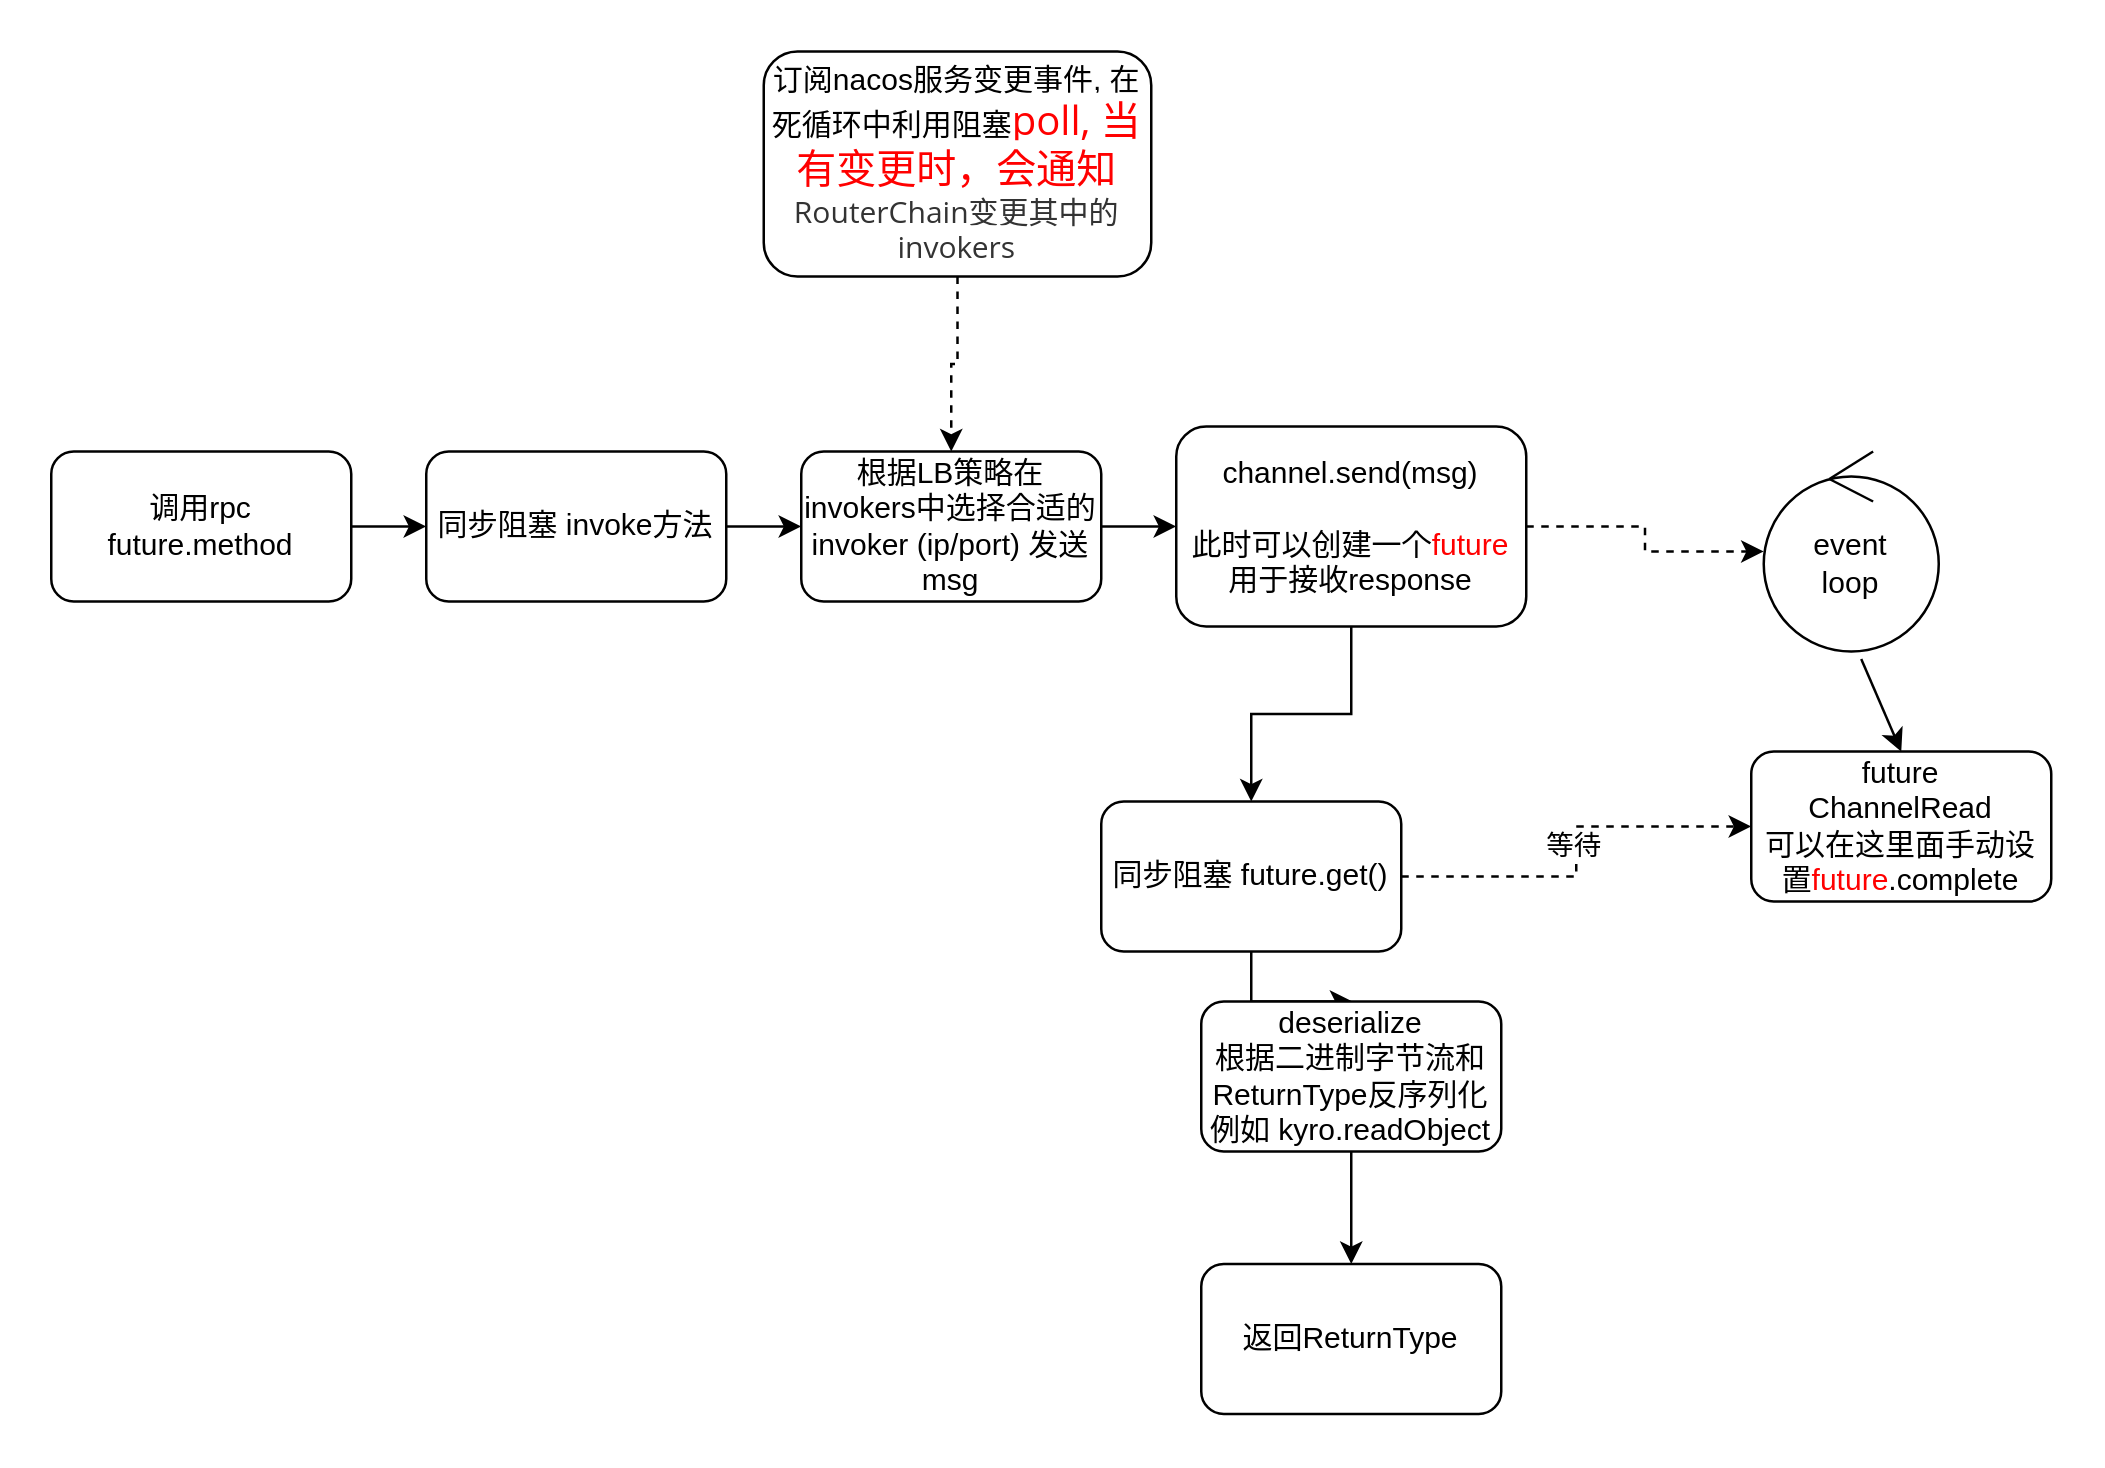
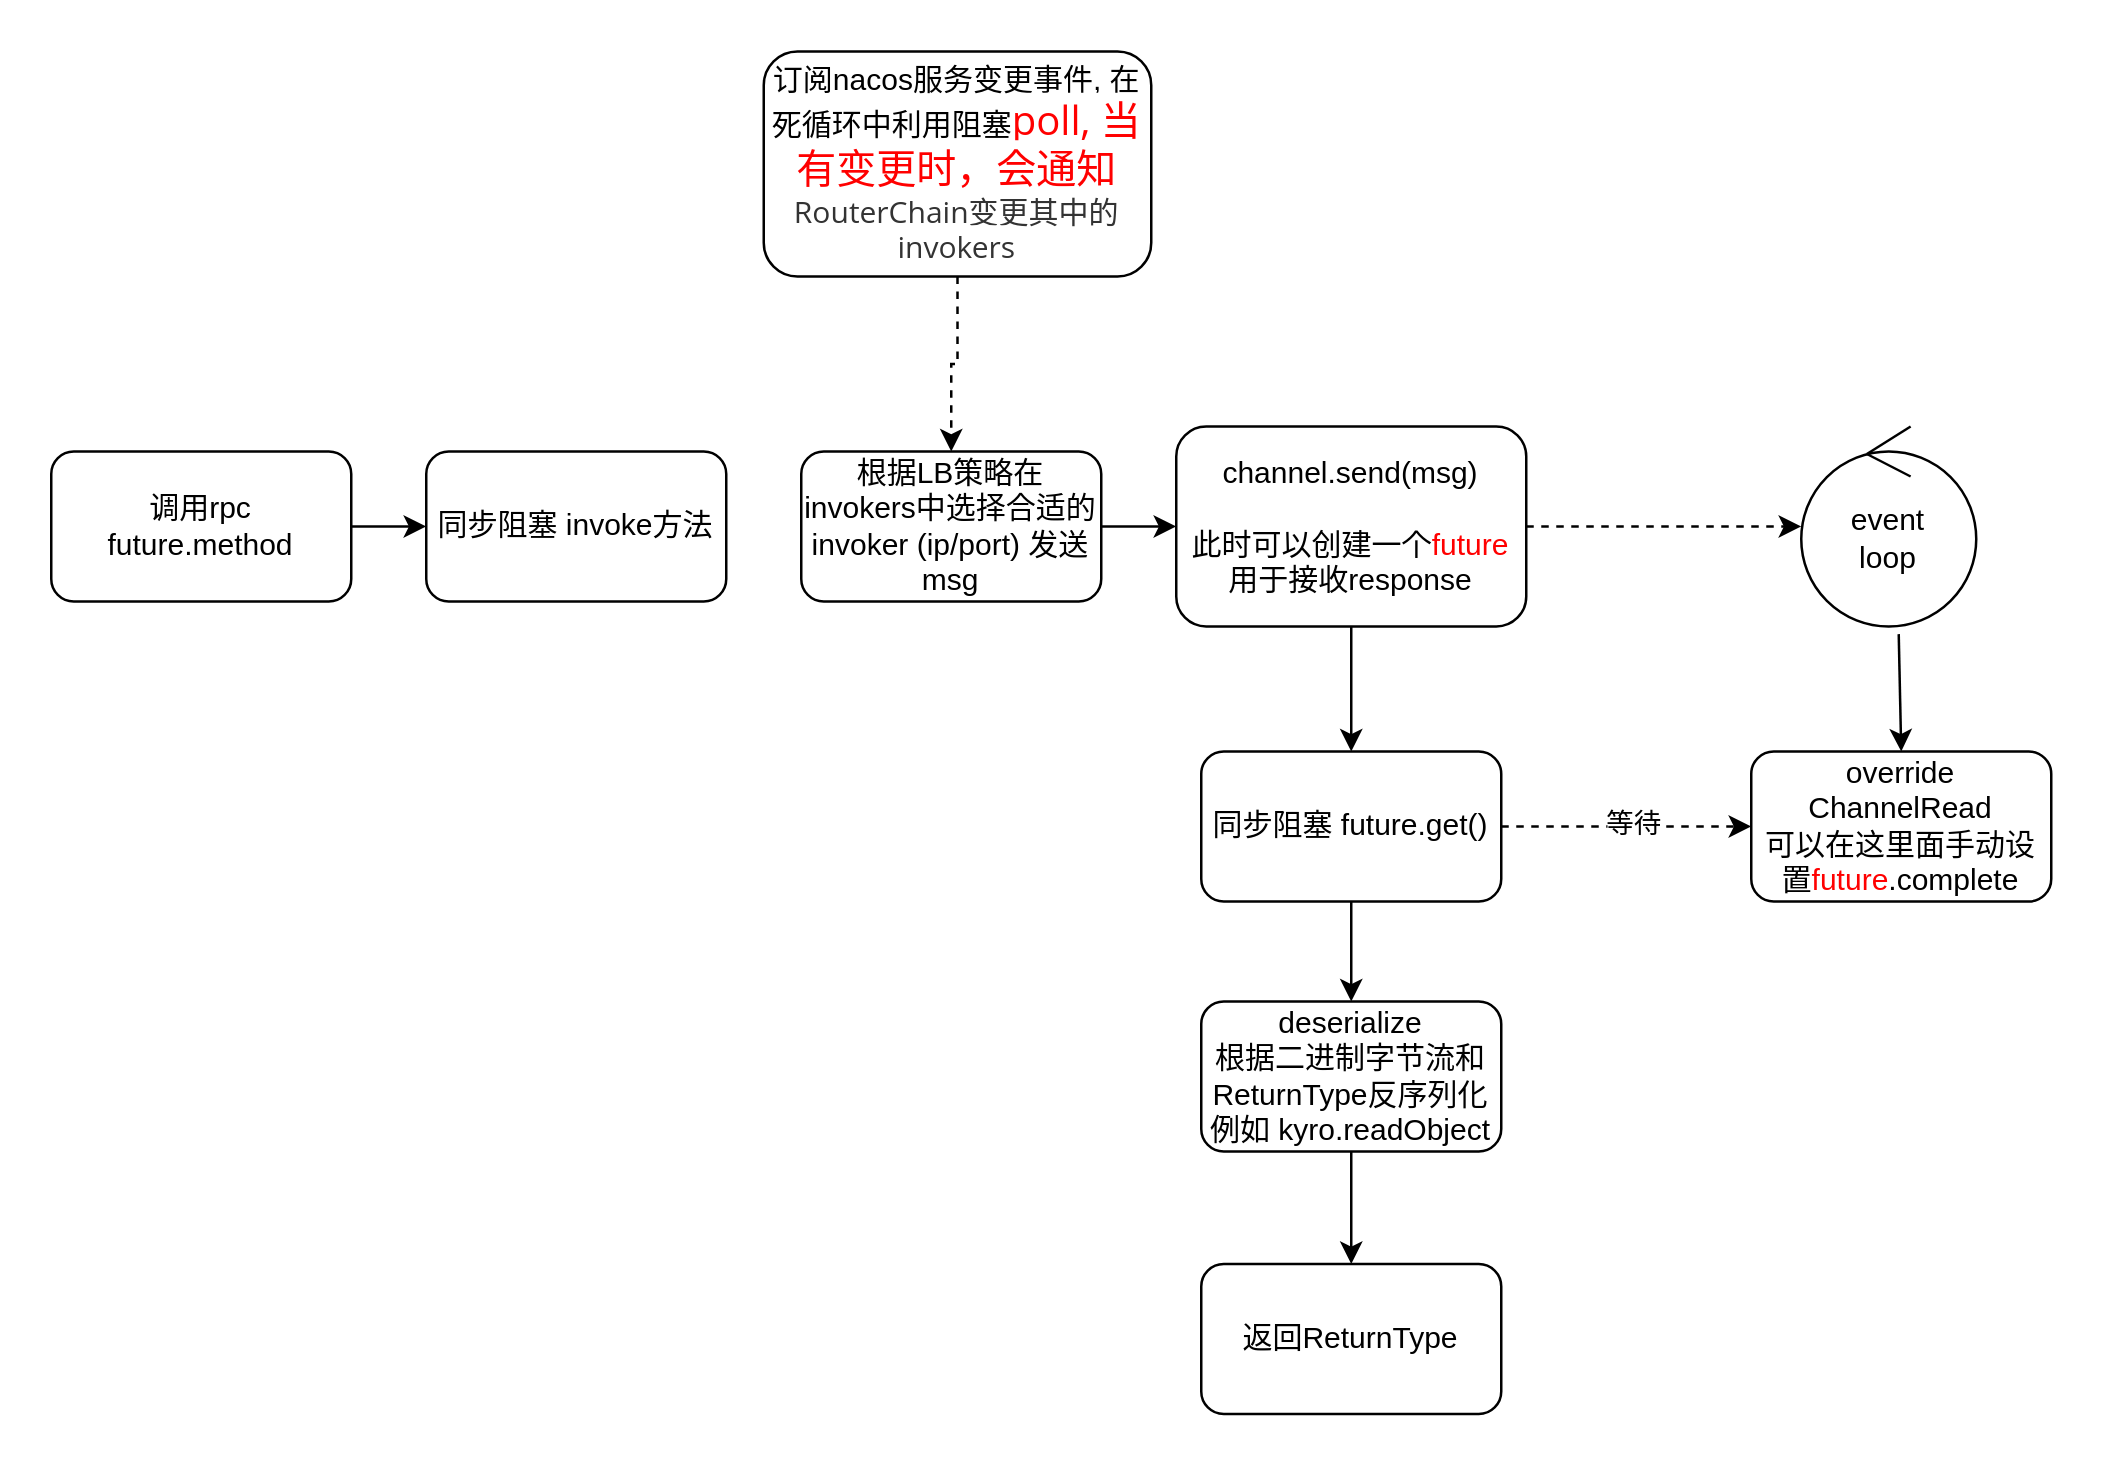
- <mxCell id="4" style="edgeStyle=orthogonalEdgeStyle;rounded=0;orthogonalLoop=1;jettySize=auto;html=1;exitX=1;exitY=0.5;exitDx=0;exitDy=0;entryX=0;entryY=0.5;entryDx=0;entryDy=0;fontColor=#000000;" parent="1" source="5" target="7" edge="1"><mxGeometry relative="1" as="geometry" /></mxCell>
- <mxCell id="11" value="event&lt;br&gt;loop" style="ellipse;shape=umlControl;whiteSpace=wrap;html=1;" parent="1" vertex="1"><mxGeometry x="705" y="180" width="70" height="80" as="geometry" /></mxCell>
+ <mxCell id="11" value="event&lt;br&gt;loop" style="ellipse;shape=umlControl;whiteSpace=wrap;html=1;" parent="1" vertex="1"><mxGeometry x="720" y="170" width="70" height="80" as="geometry" /></mxCell>
- <mxCell id="12" value="future&lt;br&gt;ChannelRead&lt;br&gt;可以在这里面手动设置&lt;font color=&quot;#ff0000&quot;&gt;future&lt;/font&gt;.complete" style="rounded=1;whiteSpace=wrap;html=1;" parent="1" vertex="1"><mxGeometry x="700" y="300" width="120" height="60" as="geometry" /></mxCell>
+ <mxCell id="12" value="override&lt;br&gt;ChannelRead&lt;br&gt;可以在这里面手动设置&lt;font color=&quot;#ff0000&quot;&gt;future&lt;/font&gt;.complete" style="rounded=1;whiteSpace=wrap;html=1;" parent="1" vertex="1"><mxGeometry x="700" y="300" width="120" height="60" as="geometry" /></mxCell>
- <mxCell id="17" value="&lt;font color=&quot;#000000&quot;&gt;同步阻塞 future.get()&lt;/font&gt;" style="rounded=1;whiteSpace=wrap;html=1;fontColor=#FF0000;" parent="1" vertex="1"><mxGeometry x="440" y="320" width="120" height="60" as="geometry" /></mxCell>
+ <mxCell id="17" value="&lt;font color=&quot;#000000&quot;&gt;同步阻塞 future.get()&lt;/font&gt;" style="rounded=1;whiteSpace=wrap;html=1;fontColor=#FF0000;" parent="1" vertex="1"><mxGeometry x="480" y="300" width="120" height="60" as="geometry" /></mxCell>
